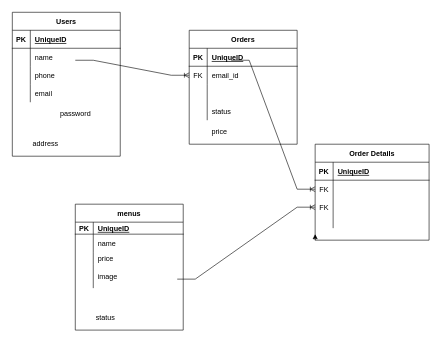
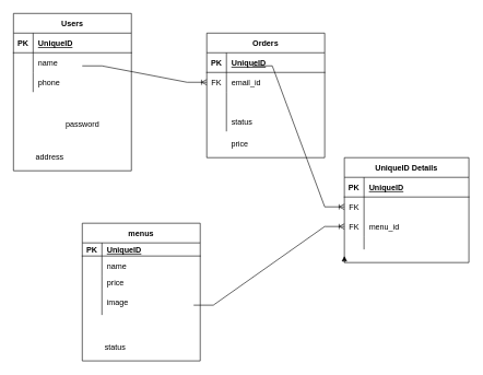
- <mxCell id="14" value="email" style="shape=partialRectangle;connectable=0;fillColor=none;top=0;left=0;bottom=0;right=0;align=left;spacingLeft=6;overflow=hidden;" vertex="1" parent="12"><mxGeometry x="30" width="150" height="30" as="geometry"><mxRectangle width="150" height="30" as="alternateBounds" /></mxGeometry></mxCell>
- <mxCell id="32" value="Order Details" style="shape=table;startSize=30;container=1;collapsible=1;childLayout=tableLayout;fixedRows=1;rowLines=0;fontStyle=1;align=center;resizeLast=1;" vertex="1" parent="1"><mxGeometry x="525" y="240" width="190" height="160" as="geometry" /></mxCell>
+ <mxCell id="32" value="UniqueID Details" style="shape=table;startSize=30;container=1;collapsible=1;childLayout=tableLayout;fixedRows=1;rowLines=0;fontStyle=1;align=center;resizeLast=1;" vertex="1" parent="1"><mxGeometry x="525" y="240" width="190" height="160" as="geometry" /></mxCell>
+ <mxCell id="40" value="menu_id" style="shape=partialRectangle;connectable=0;fillColor=none;top=0;left=0;bottom=0;right=0;align=left;spacingLeft=6;overflow=hidden;" vertex="1" parent="38"><mxGeometry x="30" width="160" height="30" as="geometry"><mxRectangle width="160" height="30" as="alternateBounds" /></mxGeometry></mxCell>
